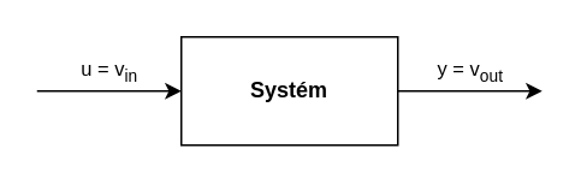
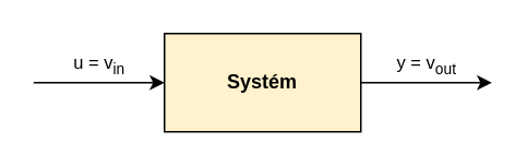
- <mxCell id="2" value="&lt;div&gt;Systém&lt;/div&gt;" style="rounded=0;whiteSpace=wrap;html=1;fontStyle=1" vertex="1" parent="1"><mxGeometry x="100" y="20" width="120" height="60" as="geometry" /></mxCell>
+ <mxCell id="2" value="&lt;div&gt;Systém&lt;/div&gt;" style="rounded=0;whiteSpace=wrap;html=1;fontStyle=1;fillColor=#fff2cc;" vertex="1" parent="1"><mxGeometry x="100" y="20" width="120" height="60" as="geometry" /></mxCell>
